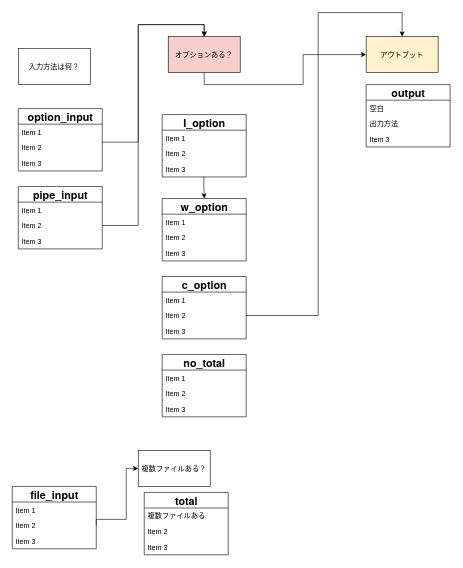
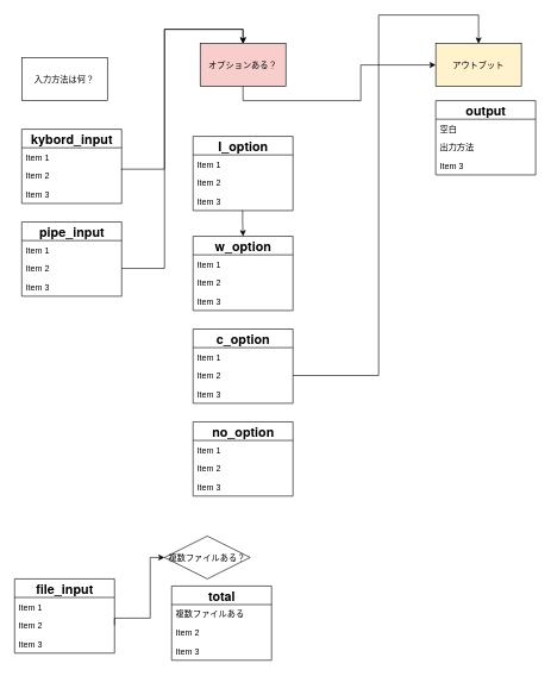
- <mxCell id="2" value="&lt;p style=&quot;margin: 0px; font-variant-numeric: normal; font-variant-east-asian: normal; font-variant-alternates: normal; font-size-adjust: none; font-kerning: auto; font-optical-sizing: auto; font-feature-settings: normal; font-variation-settings: normal; font-variant-position: normal; font-variant-emoji: normal; font-stretch: normal; font-size: 18px; line-height: normal; font-family: &amp;quot;Helvetica Neue&amp;quot;; text-align: start; text-wrap-mode: wrap;&quot; class=&quot;p1&quot;&gt;&lt;b&gt;option_input&lt;/b&gt;&lt;/p&gt;" style="swimlane;fontStyle=0;childLayout=stackLayout;horizontal=1;startSize=26;fillColor=none;horizontalStack=0;resizeParent=1;resizeParentMax=0;resizeLast=0;collapsible=1;marginBottom=0;html=1;" parent="1" vertex="1"><mxGeometry x="30" y="180" width="140" height="104" as="geometry" /></mxCell>
+ <mxCell id="2" value="&lt;p style=&quot;margin: 0px; font-variant-numeric: normal; font-variant-east-asian: normal; font-variant-alternates: normal; font-size-adjust: none; font-kerning: auto; font-optical-sizing: auto; font-feature-settings: normal; font-variation-settings: normal; font-variant-position: normal; font-variant-emoji: normal; font-stretch: normal; font-size: 18px; line-height: normal; font-family: &amp;quot;Helvetica Neue&amp;quot;; text-align: start; text-wrap-mode: wrap;&quot; class=&quot;p1&quot;&gt;&lt;b&gt;kybord_input&lt;/b&gt;&lt;/p&gt;" style="swimlane;fontStyle=0;childLayout=stackLayout;horizontal=1;startSize=26;fillColor=none;horizontalStack=0;resizeParent=1;resizeParentMax=0;resizeLast=0;collapsible=1;marginBottom=0;html=1;" parent="1" vertex="1"><mxGeometry x="30" y="180" width="140" height="104" as="geometry" /></mxCell>
- <mxCell id="28" value="&lt;p style=&quot;margin: 0px; font-variant-numeric: normal; font-variant-east-asian: normal; font-variant-alternates: normal; font-size-adjust: none; font-kerning: auto; font-optical-sizing: auto; font-feature-settings: normal; font-variation-settings: normal; font-variant-position: normal; font-variant-emoji: normal; font-stretch: normal; font-size: 18px; line-height: normal; font-family: &amp;quot;Helvetica Neue&amp;quot;; text-align: start; text-wrap-mode: wrap;&quot; class=&quot;p1&quot;&gt;&lt;b&gt;no_&lt;/b&gt;&lt;b style=&quot;background-color: transparent; color: light-dark(rgb(0, 0, 0), rgb(255, 255, 255));&quot;&gt;total&lt;/b&gt;&lt;/p&gt;" style="swimlane;fontStyle=0;childLayout=stackLayout;horizontal=1;startSize=26;fillColor=none;horizontalStack=0;resizeParent=1;resizeParentMax=0;resizeLast=0;collapsible=1;marginBottom=0;html=1;" parent="1" vertex="1"><mxGeometry x="270" y="590" width="140" height="104" as="geometry" /></mxCell>
+ <mxCell id="28" value="&lt;p style=&quot;margin: 0px; font-variant-numeric: normal; font-variant-east-asian: normal; font-variant-alternates: normal; font-size-adjust: none; font-kerning: auto; font-optical-sizing: auto; font-feature-settings: normal; font-variation-settings: normal; font-variant-position: normal; font-variant-emoji: normal; font-stretch: normal; font-size: 18px; line-height: normal; font-family: &amp;quot;Helvetica Neue&amp;quot;; text-align: start; text-wrap-mode: wrap;&quot; class=&quot;p1&quot;&gt;&lt;b&gt;no_&lt;/b&gt;&lt;b style=&quot;background-color: transparent; color: light-dark(rgb(0, 0, 0), rgb(255, 255, 255));&quot;&gt;option&lt;/b&gt;&lt;/p&gt;" style="swimlane;fontStyle=0;childLayout=stackLayout;horizontal=1;startSize=26;fillColor=none;horizontalStack=0;resizeParent=1;resizeParentMax=0;resizeLast=0;collapsible=1;marginBottom=0;html=1;" parent="1" vertex="1"><mxGeometry x="270" y="590" width="140" height="104" as="geometry" /></mxCell>
- <mxCell id="34" value="複数ファイルある？" style="whiteSpace=wrap;html=1;align=center;treeFolding=1;treeMoving=1;newEdgeStyle={&quot;edgeStyle&quot;:&quot;elbowEdgeStyle&quot;,&quot;startArrow&quot;:&quot;none&quot;,&quot;endArrow&quot;:&quot;none&quot;};" parent="1" vertex="1"><mxGeometry x="230" y="750" width="120" height="60" as="geometry" /></mxCell>
+ <mxCell id="34" value="複数ファイルある？" style="rhombus;whiteSpace=wrap;html=1;align=center;treeFolding=1;treeMoving=1;newEdgeStyle={&quot;edgeStyle&quot;:&quot;elbowEdgeStyle&quot;,&quot;startArrow&quot;:&quot;none&quot;,&quot;endArrow&quot;:&quot;none&quot;};" parent="1" vertex="1"><mxGeometry x="230" y="750" width="120" height="60" as="geometry" /></mxCell>
